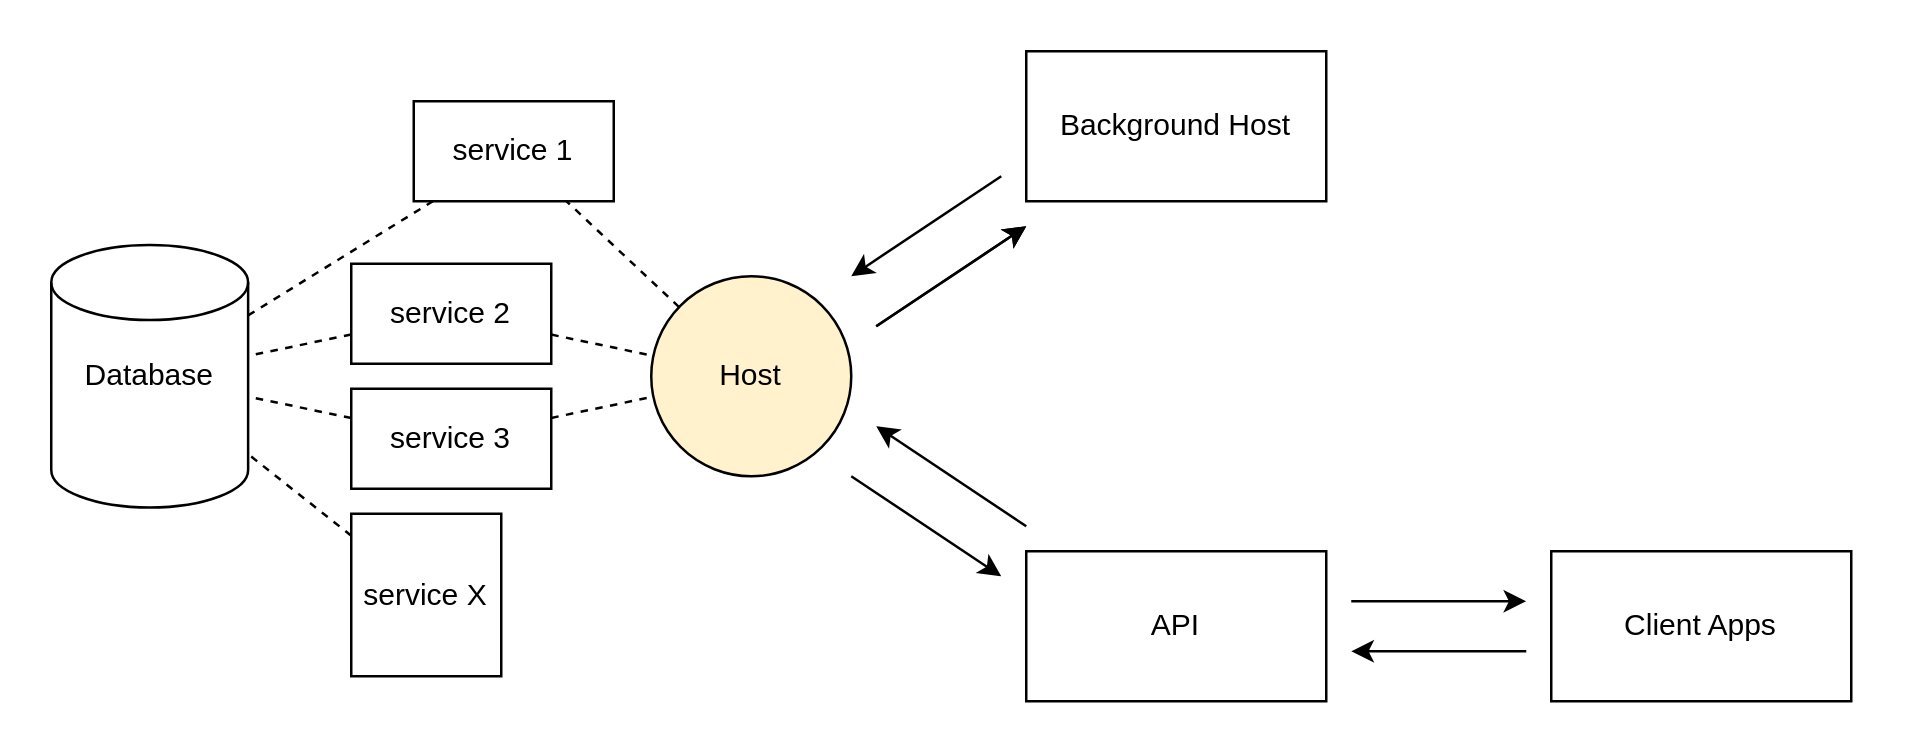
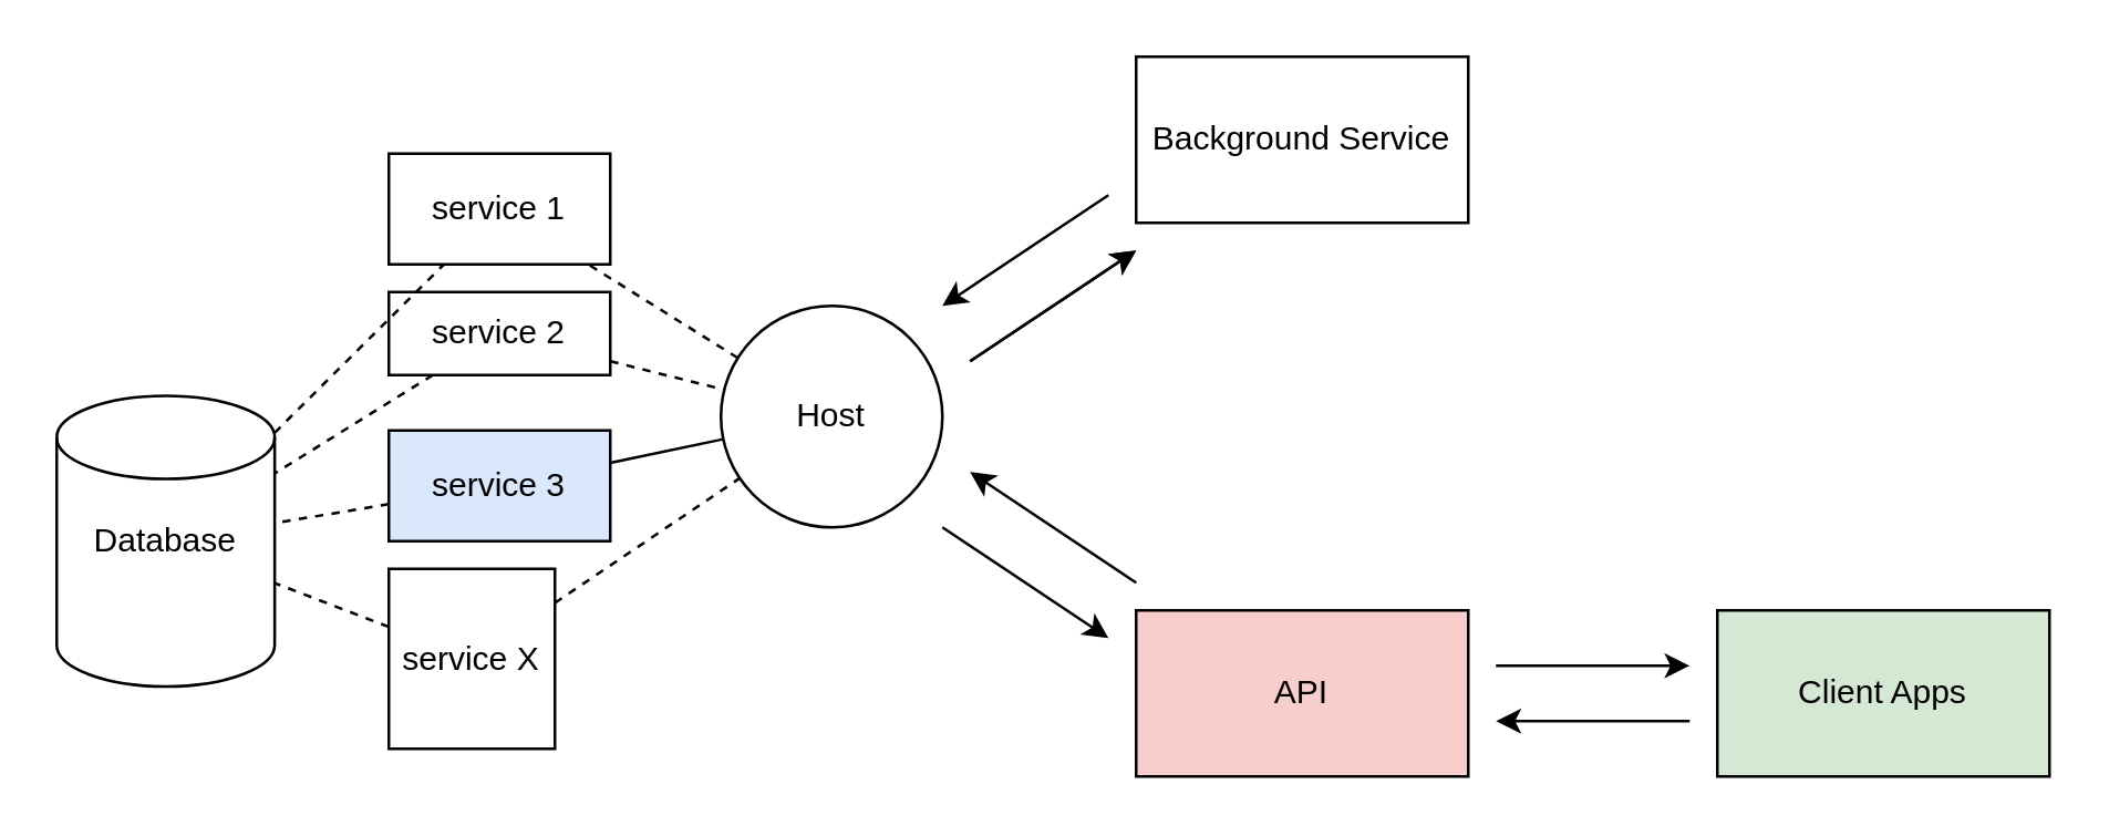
- <mxCell id="4" value="Background Host" style="rounded=0;whiteSpace=wrap;html=1;" vertex="1" parent="1"><mxGeometry x="410" y="20" width="120" height="60" as="geometry" /></mxCell>
+ <mxCell id="4" value="Background Service" style="rounded=0;whiteSpace=wrap;html=1;" vertex="1" parent="1"><mxGeometry x="410" y="20" width="120" height="60" as="geometry" /></mxCell>
- <mxCell id="10" value="service 1" style="rounded=0;whiteSpace=wrap;html=1;" vertex="1" parent="1"><mxGeometry x="165" y="40" width="80" height="40" as="geometry" /></mxCell>
+ <mxCell id="10" value="service 1" style="rounded=0;whiteSpace=wrap;html=1;" vertex="1" parent="1"><mxGeometry x="140" y="55" width="80" height="40" as="geometry" /></mxCell>
- <mxCell id="11" value="service 2" style="rounded=0;whiteSpace=wrap;html=1;" vertex="1" parent="1"><mxGeometry x="140" y="105" width="80" height="40" as="geometry" /></mxCell>
+ <mxCell id="11" value="service 2" style="rounded=0;whiteSpace=wrap;html=1;" vertex="1" parent="1"><mxGeometry x="140" y="105" width="80" height="30" as="geometry" /></mxCell>
- <mxCell id="18" value="Database" style="shape=cylinder2;whiteSpace=wrap;html=1;boundedLbl=1;backgroundOutline=1;size=15;" vertex="1" parent="1"><mxGeometry x="20" y="97.5" width="78.75" height="105" as="geometry" /></mxCell>
+ <mxCell id="18" value="Database" style="shape=cylinder2;whiteSpace=wrap;html=1;boundedLbl=1;backgroundOutline=1;size=15;" vertex="1" parent="1"><mxGeometry x="20" y="142.5" width="78.75" height="105" as="geometry" /></mxCell>
- <mxCell id="2" value="&lt;div&gt;Host&lt;/div&gt;" style="ellipse;whiteSpace=wrap;html=1;aspect=fixed;fillColor=#fff2cc;" vertex="1" parent="1"><mxGeometry x="260" y="110" width="80" height="80" as="geometry" /></mxCell>
+ <mxCell id="2" value="&lt;div&gt;Host&lt;/div&gt;" style="ellipse;whiteSpace=wrap;html=1;aspect=fixed;" vertex="1" parent="1"><mxGeometry x="260" y="110" width="80" height="80" as="geometry" /></mxCell>
- <mxCell id="16" value="" style="endArrow=none;dashed=1;html=1;" edge="1" parent="1" source="12" target="2"><mxGeometry width="50" height="50" relative="1" as="geometry"><mxPoint x="280" y="300" as="sourcePoint" /><mxPoint x="330" y="250" as="targetPoint" /></mxGeometry></mxCell>
+ <mxCell id="16" value="" style="endArrow=none;dashed=0;html=1;" edge="1" parent="1" source="12" target="2"><mxGeometry width="50" height="50" relative="1" as="geometry"><mxPoint x="280" y="300" as="sourcePoint" /><mxPoint x="330" y="250" as="targetPoint" /></mxGeometry></mxCell>
- <mxCell id="12" value="service 3" style="rounded=0;whiteSpace=wrap;html=1;" vertex="1" parent="1"><mxGeometry x="140" y="155" width="80" height="40" as="geometry" /></mxCell>
+ <mxCell id="12" value="service 3" style="rounded=0;whiteSpace=wrap;html=1;fillColor=#dae8fc;" vertex="1" parent="1"><mxGeometry x="140" y="155" width="80" height="40" as="geometry" /></mxCell>
+ <mxCell id="17" value="" style="endArrow=none;dashed=1;html=1;" edge="1" parent="1" source="13" target="2"><mxGeometry width="50" height="50" relative="1" as="geometry"><mxPoint x="290" y="280" as="sourcePoint" /><mxPoint x="340" y="230" as="targetPoint" /></mxGeometry></mxCell>
- <mxCell id="3" value="API" style="rounded=0;whiteSpace=wrap;html=1;" vertex="1" parent="1"><mxGeometry x="410" y="220" width="120" height="60" as="geometry" /></mxCell>
+ <mxCell id="3" value="API" style="rounded=0;whiteSpace=wrap;html=1;fillColor=#f8cecc;" vertex="1" parent="1"><mxGeometry x="410" y="220" width="120" height="60" as="geometry" /></mxCell>
- <mxCell id="23" value="Client Apps" style="rounded=0;whiteSpace=wrap;html=1;" vertex="1" parent="1"><mxGeometry x="620" y="220" width="120" height="60" as="geometry" /></mxCell>
+ <mxCell id="23" value="Client Apps" style="rounded=0;whiteSpace=wrap;html=1;fillColor=#d5e8d4;" vertex="1" parent="1"><mxGeometry x="620" y="220" width="120" height="60" as="geometry" /></mxCell>
